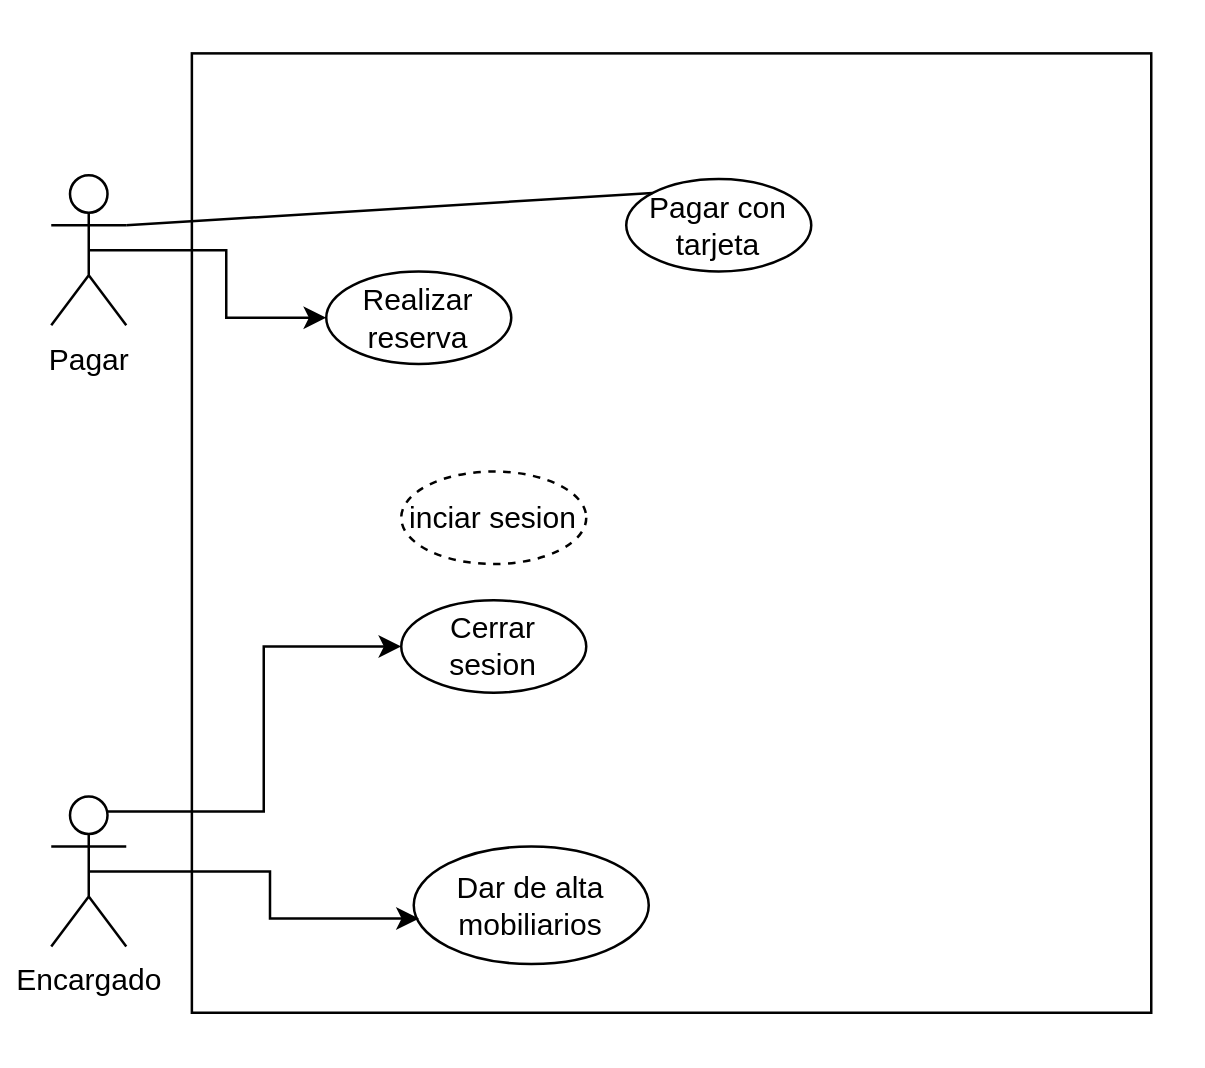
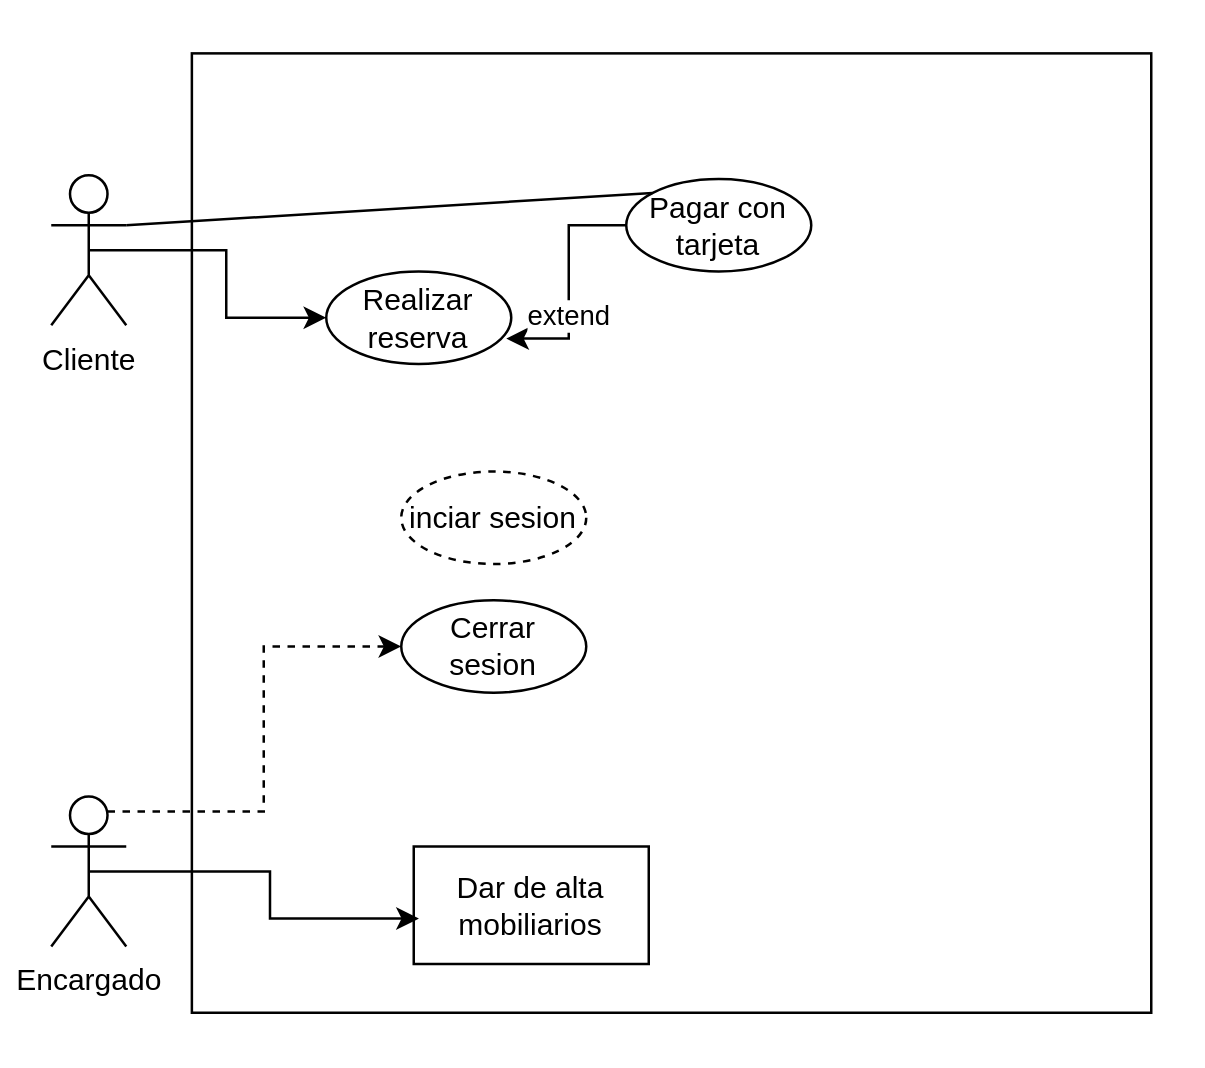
+ <mxCell id="10" style="edgeStyle=orthogonalEdgeStyle;rounded=0;orthogonalLoop=1;jettySize=auto;html=1;entryX=0.973;entryY=0.725;entryDx=0;entryDy=0;entryPerimeter=0;" parent="1" source="8" target="7" edge="1"><mxGeometry relative="1" as="geometry" /></mxCell>
+ <mxCell id="11" value="extend" style="edgeLabel;html=1;align=center;verticalAlign=middle;resizable=0;points=[];" parent="10" vertex="1" connectable="0"><mxGeometry x="0.268" y="-1" relative="1" as="geometry"><mxPoint as="offset" /></mxGeometry></mxCell>
- <mxCell id="4" value="Pagar" style="shape=umlActor;verticalLabelPosition=bottom;verticalAlign=top;html=1;outlineConnect=0;" parent="1" vertex="1"><mxGeometry x="20" y="69.5" width="30" height="60" as="geometry" /></mxCell>
+ <mxCell id="4" value="Cliente" style="shape=umlActor;verticalLabelPosition=bottom;verticalAlign=top;html=1;outlineConnect=0;" parent="1" vertex="1"><mxGeometry x="20" y="69.5" width="30" height="60" as="geometry" /></mxCell>
- <mxCell id="5" style="edgeStyle=orthogonalEdgeStyle;rounded=0;orthogonalLoop=1;jettySize=auto;html=1;exitX=0.75;exitY=0.1;exitDx=0;exitDy=0;exitPerimeter=0;entryX=0;entryY=0.5;entryDx=0;entryDy=0;" edge="1" parent="1" source="6" target="13"><mxGeometry relative="1" as="geometry" /></mxCell>
+ <mxCell id="5" style="edgeStyle=orthogonalEdgeStyle;rounded=0;orthogonalLoop=1;jettySize=auto;html=1;exitX=0.75;exitY=0.1;exitDx=0;exitDy=0;exitPerimeter=0;entryX=0;entryY=0.5;entryDx=0;entryDy=0;dashed=1;" edge="1" parent="1" source="6" target="13"><mxGeometry relative="1" as="geometry" /></mxCell>
- <mxCell id="9" value="Dar de alta mobiliarios" style="ellipse;whiteSpace=wrap;html=1;" parent="1" vertex="1"><mxGeometry x="165" y="338" width="94" height="47" as="geometry" /></mxCell>
+ <mxCell id="9" value="Dar de alta mobiliarios" style="whiteSpace=wrap;html=1;rounded=0;" parent="1" vertex="1"><mxGeometry x="165" y="338" width="94" height="47" as="geometry" /></mxCell>
